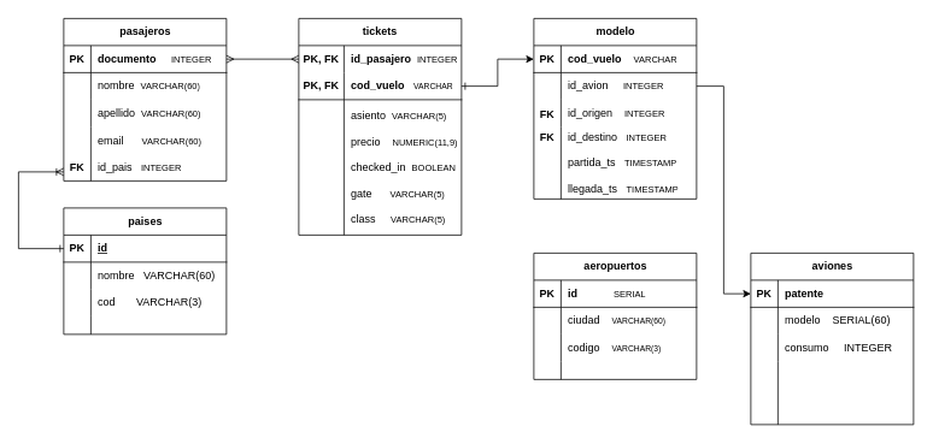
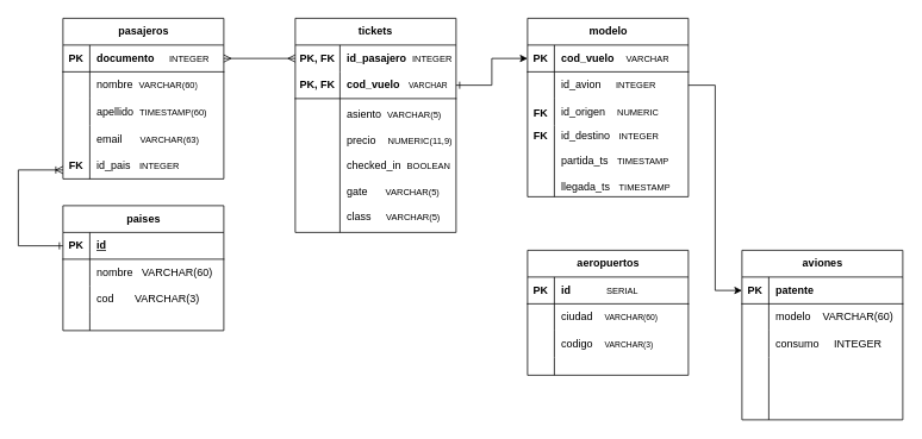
- <mxCell id="11" value="apellido&amp;nbsp;&amp;nbsp;&lt;span style=&quot;font-size: 10px;&quot;&gt;VARCHAR(60)&lt;/span&gt;" style="shape=partialRectangle;connectable=0;fillColor=none;top=0;left=0;bottom=0;right=0;align=left;spacingLeft=6;overflow=hidden;whiteSpace=wrap;html=1;" vertex="1" parent="9"><mxGeometry x="30" width="150" height="30" as="geometry"><mxRectangle width="150" height="30" as="alternateBounds" /></mxGeometry></mxCell>
+ <mxCell id="11" value="apellido&amp;nbsp;&amp;nbsp;&lt;span style=&quot;font-size: 10px;&quot;&gt;TIMESTAMP(60)&lt;/span&gt;" style="shape=partialRectangle;connectable=0;fillColor=none;top=0;left=0;bottom=0;right=0;align=left;spacingLeft=6;overflow=hidden;whiteSpace=wrap;html=1;" vertex="1" parent="9"><mxGeometry x="30" width="150" height="30" as="geometry"><mxRectangle width="150" height="30" as="alternateBounds" /></mxGeometry></mxCell>
- <mxCell id="50" value="id_origen&amp;nbsp; &amp;nbsp;&amp;nbsp;&lt;span style=&quot;font-size: 10px;&quot;&gt;INTEGER&lt;/span&gt;" style="shape=partialRectangle;connectable=0;fillColor=none;top=0;left=0;bottom=0;right=0;align=left;spacingLeft=6;overflow=hidden;whiteSpace=wrap;html=1;" vertex="1" parent="48"><mxGeometry x="30" width="150" height="30" as="geometry"><mxRectangle width="150" height="30" as="alternateBounds" /></mxGeometry></mxCell>
+ <mxCell id="50" value="id_origen&amp;nbsp; &amp;nbsp;&amp;nbsp;&lt;span style=&quot;font-size: 10px;&quot;&gt;NUMERIC&lt;/span&gt;" style="shape=partialRectangle;connectable=0;fillColor=none;top=0;left=0;bottom=0;right=0;align=left;spacingLeft=6;overflow=hidden;whiteSpace=wrap;html=1;" vertex="1" parent="48"><mxGeometry x="30" width="150" height="30" as="geometry"><mxRectangle width="150" height="30" as="alternateBounds" /></mxGeometry></mxCell>
- <mxCell id="14" value="email&amp;nbsp; &amp;nbsp; &amp;nbsp;&amp;nbsp;&lt;span style=&quot;font-size: 10px;&quot;&gt;VARCHAR(60)&lt;/span&gt;&lt;div&gt;&lt;br&gt;&lt;/div&gt;&lt;div&gt;id_pais&amp;nbsp; &amp;nbsp;&lt;span style=&quot;font-size: 10px; background-color: initial;&quot;&gt;INTEGER&lt;/span&gt;&lt;/div&gt;" style="shape=partialRectangle;connectable=0;fillColor=none;top=0;left=0;bottom=0;right=0;align=left;spacingLeft=6;overflow=hidden;whiteSpace=wrap;html=1;" vertex="1" parent="12"><mxGeometry x="30" width="150" height="60" as="geometry"><mxRectangle width="150" height="60" as="alternateBounds" /></mxGeometry></mxCell>
+ <mxCell id="14" value="email&amp;nbsp; &amp;nbsp; &amp;nbsp;&amp;nbsp;&lt;span style=&quot;font-size: 10px;&quot;&gt;VARCHAR(63)&lt;/span&gt;&lt;div&gt;&lt;br&gt;&lt;/div&gt;&lt;div&gt;id_pais&amp;nbsp; &amp;nbsp;&lt;span style=&quot;font-size: 10px; background-color: initial;&quot;&gt;INTEGER&lt;/span&gt;&lt;/div&gt;" style="shape=partialRectangle;connectable=0;fillColor=none;top=0;left=0;bottom=0;right=0;align=left;spacingLeft=6;overflow=hidden;whiteSpace=wrap;html=1;" vertex="1" parent="12"><mxGeometry x="30" width="150" height="60" as="geometry"><mxRectangle width="150" height="60" as="alternateBounds" /></mxGeometry></mxCell>
- <mxCell id="76" value="modelo&amp;nbsp; &amp;nbsp; SERIAL(60)" style="shape=partialRectangle;connectable=0;fillColor=none;top=0;left=0;bottom=0;right=0;align=left;spacingLeft=6;overflow=hidden;whiteSpace=wrap;html=1;" vertex="1" parent="74"><mxGeometry x="30" width="150" height="30" as="geometry"><mxRectangle width="150" height="30" as="alternateBounds" /></mxGeometry></mxCell>
+ <mxCell id="76" value="modelo&amp;nbsp; &amp;nbsp; VARCHAR(60)" style="shape=partialRectangle;connectable=0;fillColor=none;top=0;left=0;bottom=0;right=0;align=left;spacingLeft=6;overflow=hidden;whiteSpace=wrap;html=1;" vertex="1" parent="74"><mxGeometry x="30" width="150" height="30" as="geometry"><mxRectangle width="150" height="30" as="alternateBounds" /></mxGeometry></mxCell>
